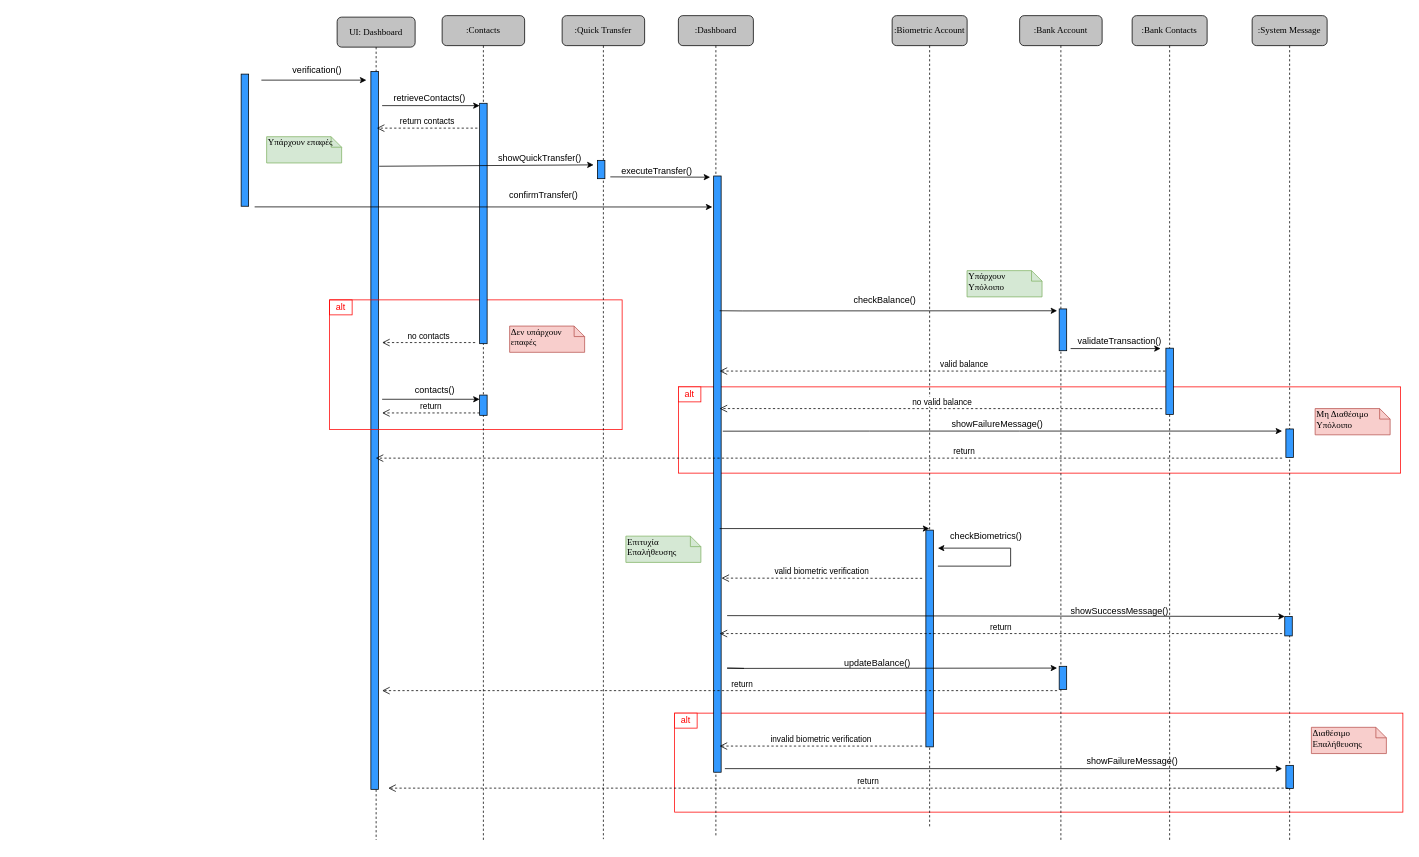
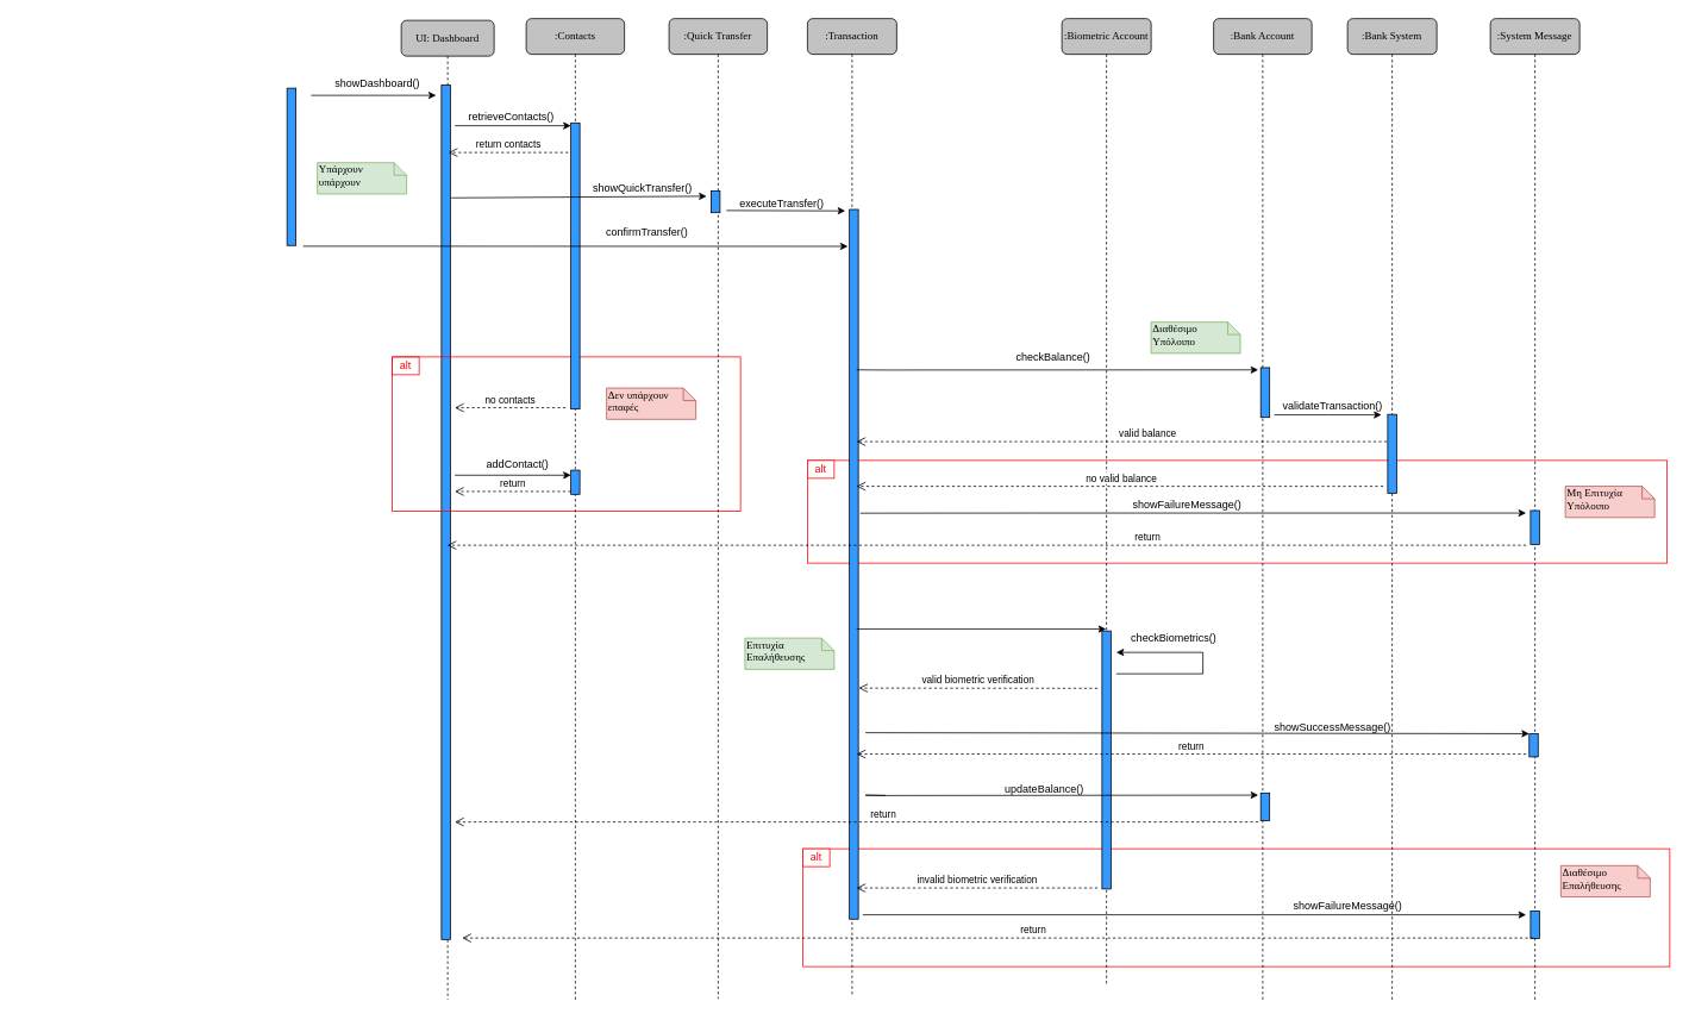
- <mxCell id="26" value=":Dashboard" style="shape=umlLifeline;perimeter=lifelinePerimeter;whiteSpace=wrap;html=1;container=1;collapsible=0;recursiveResize=0;outlineConnect=0;rounded=1;shadow=0;comic=0;labelBackgroundColor=none;strokeWidth=1;fontFamily=Verdana;fontSize=12;align=center;fillColor=#C2C2C2;" parent="1" vertex="1"><mxGeometry x="904" y="20" width="100" height="1095" as="geometry" /></mxCell>
+ <mxCell id="26" value=":Transaction" style="shape=umlLifeline;perimeter=lifelinePerimeter;whiteSpace=wrap;html=1;container=1;collapsible=0;recursiveResize=0;outlineConnect=0;rounded=1;shadow=0;comic=0;labelBackgroundColor=none;strokeWidth=1;fontFamily=Verdana;fontSize=12;align=center;fillColor=#C2C2C2;" parent="1" vertex="1"><mxGeometry x="904" y="20" width="100" height="1095" as="geometry" /></mxCell>
- <mxCell id="30" value=":Bank Contacts" style="shape=umlLifeline;perimeter=lifelinePerimeter;whiteSpace=wrap;html=1;container=1;collapsible=0;recursiveResize=0;outlineConnect=0;rounded=1;shadow=0;comic=0;labelBackgroundColor=none;strokeWidth=1;fontFamily=Verdana;fontSize=12;align=center;fillColor=#C2C2C2;" parent="1" vertex="1"><mxGeometry x="1509" y="20" width="100" height="1100" as="geometry" /></mxCell>
+ <mxCell id="30" value=":Bank System" style="shape=umlLifeline;perimeter=lifelinePerimeter;whiteSpace=wrap;html=1;container=1;collapsible=0;recursiveResize=0;outlineConnect=0;rounded=1;shadow=0;comic=0;labelBackgroundColor=none;strokeWidth=1;fontFamily=Verdana;fontSize=12;align=center;fillColor=#C2C2C2;" parent="1" vertex="1"><mxGeometry x="1509" y="20" width="100" height="1100" as="geometry" /></mxCell>
- <mxCell id="17" value="verification()" style="text;html=1;align=center;verticalAlign=middle;resizable=0;points=[];autosize=1;strokeColor=none;fillColor=none;" parent="1" vertex="1"><mxGeometry x="367" y="83" width="110" height="20" as="geometry" /></mxCell>
+ <mxCell id="17" value="showDashboard()" style="text;html=1;align=center;verticalAlign=middle;resizable=0;points=[];autosize=1;strokeColor=none;fillColor=none;" parent="1" vertex="1"><mxGeometry x="367" y="83" width="110" height="20" as="geometry" /></mxCell>
- <mxCell id="72" value="Υπάρχουν επαφές" style="shape=note;whiteSpace=wrap;html=1;size=14;verticalAlign=top;align=left;spacingTop=-6;rounded=0;shadow=0;comic=0;labelBackgroundColor=none;strokeWidth=1;fontFamily=Verdana;fontSize=12;fillColor=#d5e8d4;strokeColor=#82b366;" parent="1" vertex="1"><mxGeometry x="355" y="181.44" width="100" height="35" as="geometry" /></mxCell>
+ <mxCell id="72" value="Υπάρχουν υπάρχουν" style="shape=note;whiteSpace=wrap;html=1;size=14;verticalAlign=top;align=left;spacingTop=-6;rounded=0;shadow=0;comic=0;labelBackgroundColor=none;strokeWidth=1;fontFamily=Verdana;fontSize=12;fillColor=#d5e8d4;strokeColor=#82b366;" parent="1" vertex="1"><mxGeometry x="355" y="181.44" width="100" height="35" as="geometry" /></mxCell>
- <mxCell id="49" value="Υπάρχουν Υπόλοιπο" style="shape=note;whiteSpace=wrap;html=1;size=14;verticalAlign=top;align=left;spacingTop=-6;rounded=0;shadow=0;comic=0;labelBackgroundColor=none;strokeWidth=1;fontFamily=Verdana;fontSize=12;fillColor=#d5e8d4;strokeColor=#82b366;" parent="1" vertex="1"><mxGeometry x="1288.89" y="360" width="100" height="35" as="geometry" /></mxCell>
+ <mxCell id="49" value="Διαθέσιμο Υπόλοιπο" style="shape=note;whiteSpace=wrap;html=1;size=14;verticalAlign=top;align=left;spacingTop=-6;rounded=0;shadow=0;comic=0;labelBackgroundColor=none;strokeWidth=1;fontFamily=Verdana;fontSize=12;fillColor=#d5e8d4;strokeColor=#82b366;" parent="1" vertex="1"><mxGeometry x="1288.89" y="360" width="100" height="35" as="geometry" /></mxCell>
- <mxCell id="69" value="contacts()" style="text;html=1;align=center;verticalAlign=middle;resizable=0;points=[];autosize=1;strokeColor=none;fillColor=none;" parent="1" vertex="1"><mxGeometry x="539" y="509.76" width="80" height="20" as="geometry" /></mxCell>
+ <mxCell id="69" value="addContact()" style="text;html=1;align=center;verticalAlign=middle;resizable=0;points=[];autosize=1;strokeColor=none;fillColor=none;" parent="1" vertex="1"><mxGeometry x="539" y="509.76" width="80" height="20" as="geometry" /></mxCell>
- <mxCell id="50" value="Μη Διαθέσιμο Υπόλοιπο" style="shape=note;whiteSpace=wrap;html=1;size=14;verticalAlign=top;align=left;spacingTop=-6;rounded=0;shadow=0;comic=0;labelBackgroundColor=none;strokeWidth=1;fontFamily=Verdana;fontSize=12;fillColor=#f8cecc;strokeColor=#b85450;" parent="1" vertex="1"><mxGeometry x="1753" y="543.93" width="100" height="35" as="geometry" /></mxCell>
+ <mxCell id="50" value="Μη Επιτυχία Υπόλοιπο" style="shape=note;whiteSpace=wrap;html=1;size=14;verticalAlign=top;align=left;spacingTop=-6;rounded=0;shadow=0;comic=0;labelBackgroundColor=none;strokeWidth=1;fontFamily=Verdana;fontSize=12;fillColor=#f8cecc;strokeColor=#b85450;" parent="1" vertex="1"><mxGeometry x="1753" y="543.93" width="100" height="35" as="geometry" /></mxCell>
